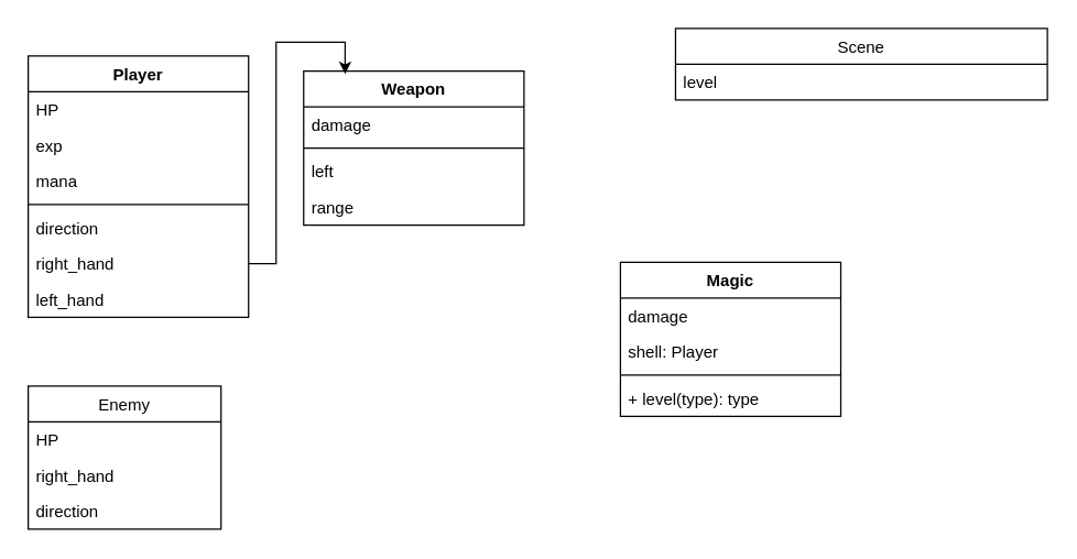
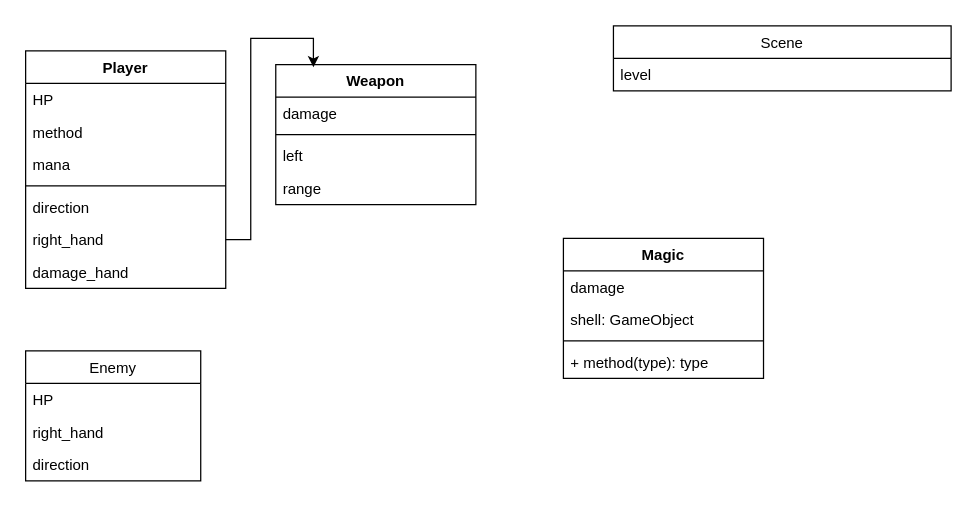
- <mxCell id="4" value="exp" style="text;strokeColor=none;fillColor=none;align=left;verticalAlign=top;spacingLeft=4;spacingRight=4;overflow=hidden;rotatable=0;points=[[0,0.5],[1,0.5]];portConstraint=eastwest;" vertex="1" parent="2"><mxGeometry y="52" width="160" height="26" as="geometry" /></mxCell>
+ <mxCell id="4" value="method" style="text;strokeColor=none;fillColor=none;align=left;verticalAlign=top;spacingLeft=4;spacingRight=4;overflow=hidden;rotatable=0;points=[[0,0.5],[1,0.5]];portConstraint=eastwest;" vertex="1" parent="2"><mxGeometry y="52" width="160" height="26" as="geometry" /></mxCell>
- <mxCell id="9" value="left_hand" style="text;strokeColor=none;fillColor=none;align=left;verticalAlign=top;spacingLeft=4;spacingRight=4;overflow=hidden;rotatable=0;points=[[0,0.5],[1,0.5]];portConstraint=eastwest;" vertex="1" parent="2"><mxGeometry y="164" width="160" height="26" as="geometry" /></mxCell>
+ <mxCell id="9" value="damage_hand" style="text;strokeColor=none;fillColor=none;align=left;verticalAlign=top;spacingLeft=4;spacingRight=4;overflow=hidden;rotatable=0;points=[[0,0.5],[1,0.5]];portConstraint=eastwest;" vertex="1" parent="2"><mxGeometry y="164" width="160" height="26" as="geometry" /></mxCell>
- <mxCell id="17" value="shell: Player" style="text;strokeColor=none;fillColor=none;align=left;verticalAlign=top;spacingLeft=4;spacingRight=4;overflow=hidden;rotatable=0;points=[[0,0.5],[1,0.5]];portConstraint=eastwest;" vertex="1" parent="15"><mxGeometry y="52" width="160" height="26" as="geometry" /></mxCell>
+ <mxCell id="17" value="shell: GameObject" style="text;strokeColor=none;fillColor=none;align=left;verticalAlign=top;spacingLeft=4;spacingRight=4;overflow=hidden;rotatable=0;points=[[0,0.5],[1,0.5]];portConstraint=eastwest;" vertex="1" parent="15"><mxGeometry y="52" width="160" height="26" as="geometry" /></mxCell>
- <mxCell id="19" value="+ level(type): type" style="text;strokeColor=none;fillColor=none;align=left;verticalAlign=top;spacingLeft=4;spacingRight=4;overflow=hidden;rotatable=0;points=[[0,0.5],[1,0.5]];portConstraint=eastwest;" vertex="1" parent="15"><mxGeometry y="86" width="160" height="26" as="geometry" /></mxCell>
+ <mxCell id="19" value="+ method(type): type" style="text;strokeColor=none;fillColor=none;align=left;verticalAlign=top;spacingLeft=4;spacingRight=4;overflow=hidden;rotatable=0;points=[[0,0.5],[1,0.5]];portConstraint=eastwest;" vertex="1" parent="15"><mxGeometry y="86" width="160" height="26" as="geometry" /></mxCell>
